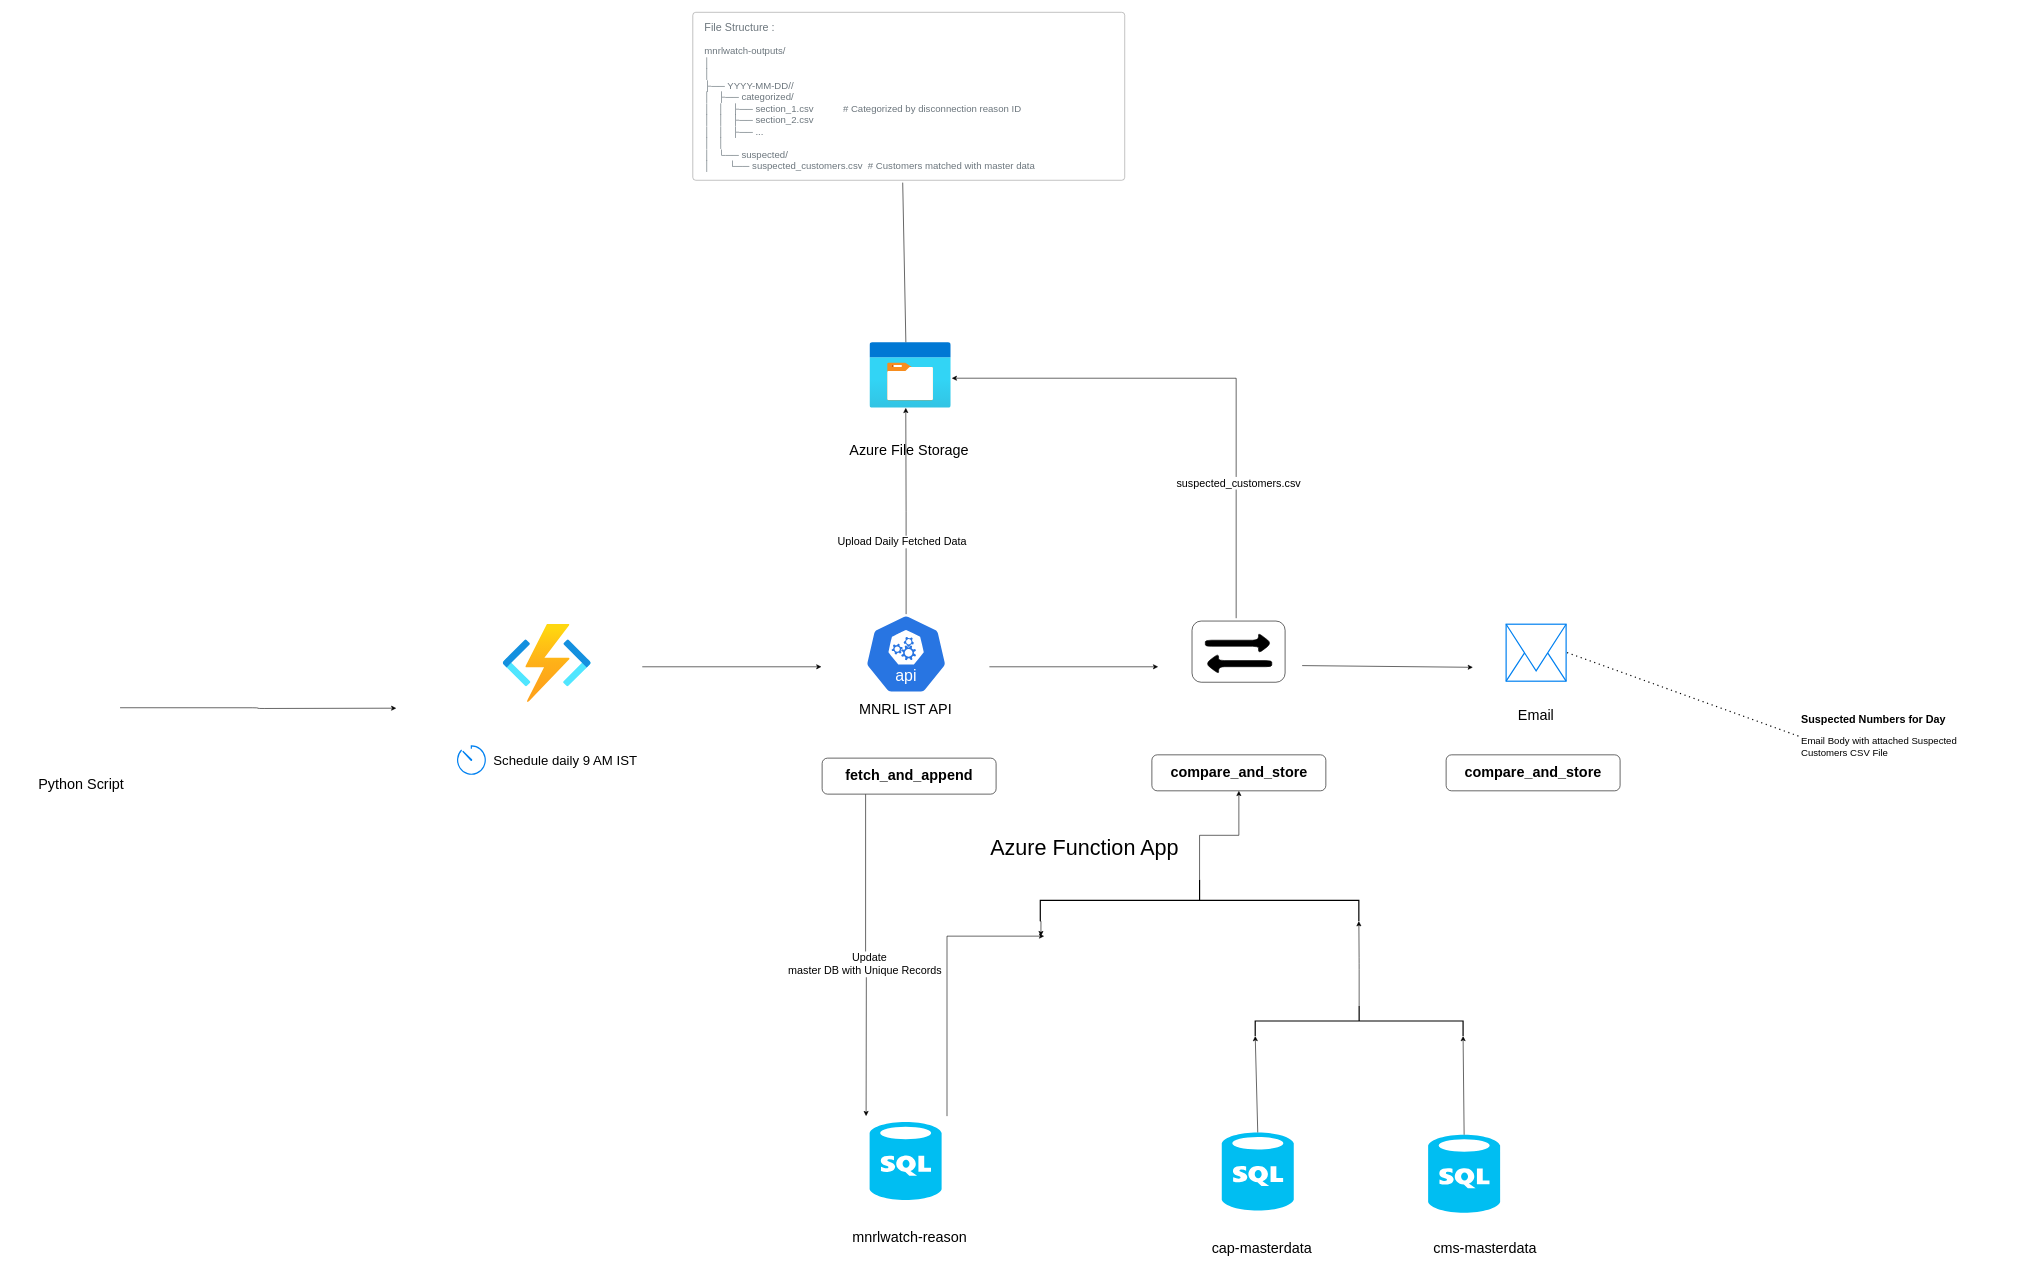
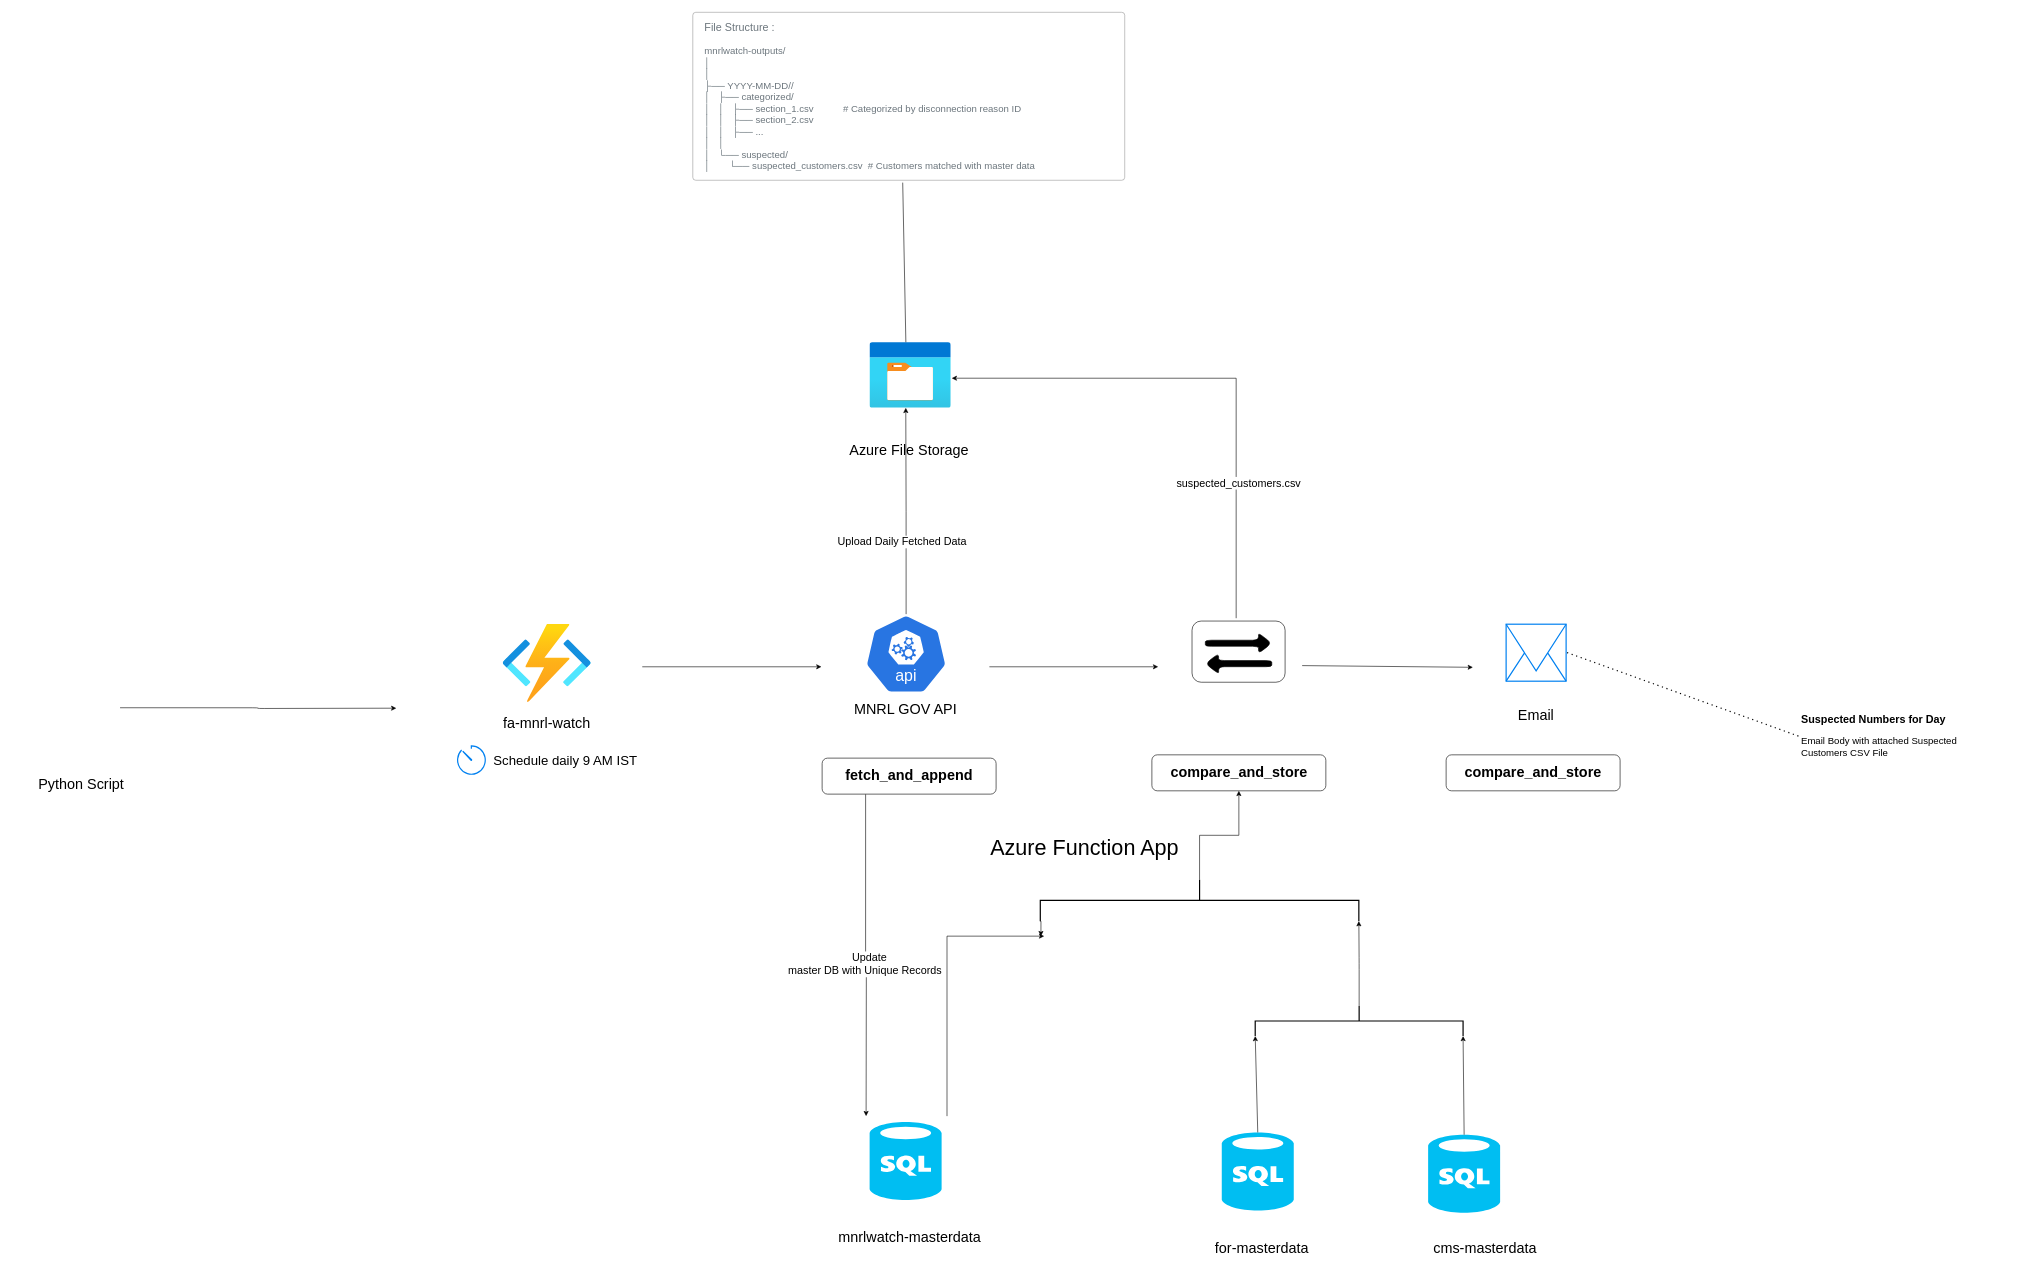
- <mxCell id="13" value="&lt;font style=&quot;font-size: 24px;&quot;&gt;MNRL IST API&lt;/font&gt;" style="text;html=1;align=center;verticalAlign=middle;whiteSpace=wrap;rounded=1;" parent="11" vertex="1"><mxGeometry y="46.75" width="280" height="224" as="geometry" /></mxCell>
+ <mxCell id="13" value="&lt;font style=&quot;font-size: 24px;&quot;&gt;MNRL GOV API&lt;/font&gt;" style="text;html=1;align=center;verticalAlign=middle;whiteSpace=wrap;rounded=1;" parent="11" vertex="1"><mxGeometry y="46.75" width="280" height="224" as="geometry" /></mxCell>
+ <mxCell id="37" value="&lt;font style=&quot;font-size: 24px;&quot;&gt;fa-mnrl-watch&lt;/font&gt;" style="text;html=1;align=center;verticalAlign=middle;whiteSpace=wrap;rounded=1;" parent="36" vertex="1"><mxGeometry y="130" width="342.38" height="72.63" as="geometry" /></mxCell>
- <mxCell id="44" value="&lt;span style=&quot;font-size: 24px;&quot;&gt;mnrlwatch-reason&lt;/span&gt;" style="text;html=1;align=center;verticalAlign=middle;whiteSpace=wrap;rounded=1;" parent="42" vertex="1"><mxGeometry y="152.8" width="252" height="60" as="geometry" /></mxCell>
+ <mxCell id="44" value="&lt;span style=&quot;font-size: 24px;&quot;&gt;mnrlwatch-masterdata&lt;/span&gt;" style="text;html=1;align=center;verticalAlign=middle;whiteSpace=wrap;rounded=1;" parent="42" vertex="1"><mxGeometry y="152.8" width="252" height="60" as="geometry" /></mxCell>
- <mxCell id="6" value="&lt;span style=&quot;font-size: 24px;&quot;&gt;cap-masterdata&lt;/span&gt;" style="text;html=1;align=center;verticalAlign=middle;whiteSpace=wrap;rounded=1;" parent="4" vertex="1"><mxGeometry y="152.8" width="252" height="60" as="geometry" /></mxCell>
+ <mxCell id="6" value="&lt;span style=&quot;font-size: 24px;&quot;&gt;for-masterdata&lt;/span&gt;" style="text;html=1;align=center;verticalAlign=middle;whiteSpace=wrap;rounded=1;" parent="4" vertex="1"><mxGeometry y="152.8" width="252" height="60" as="geometry" /></mxCell>
